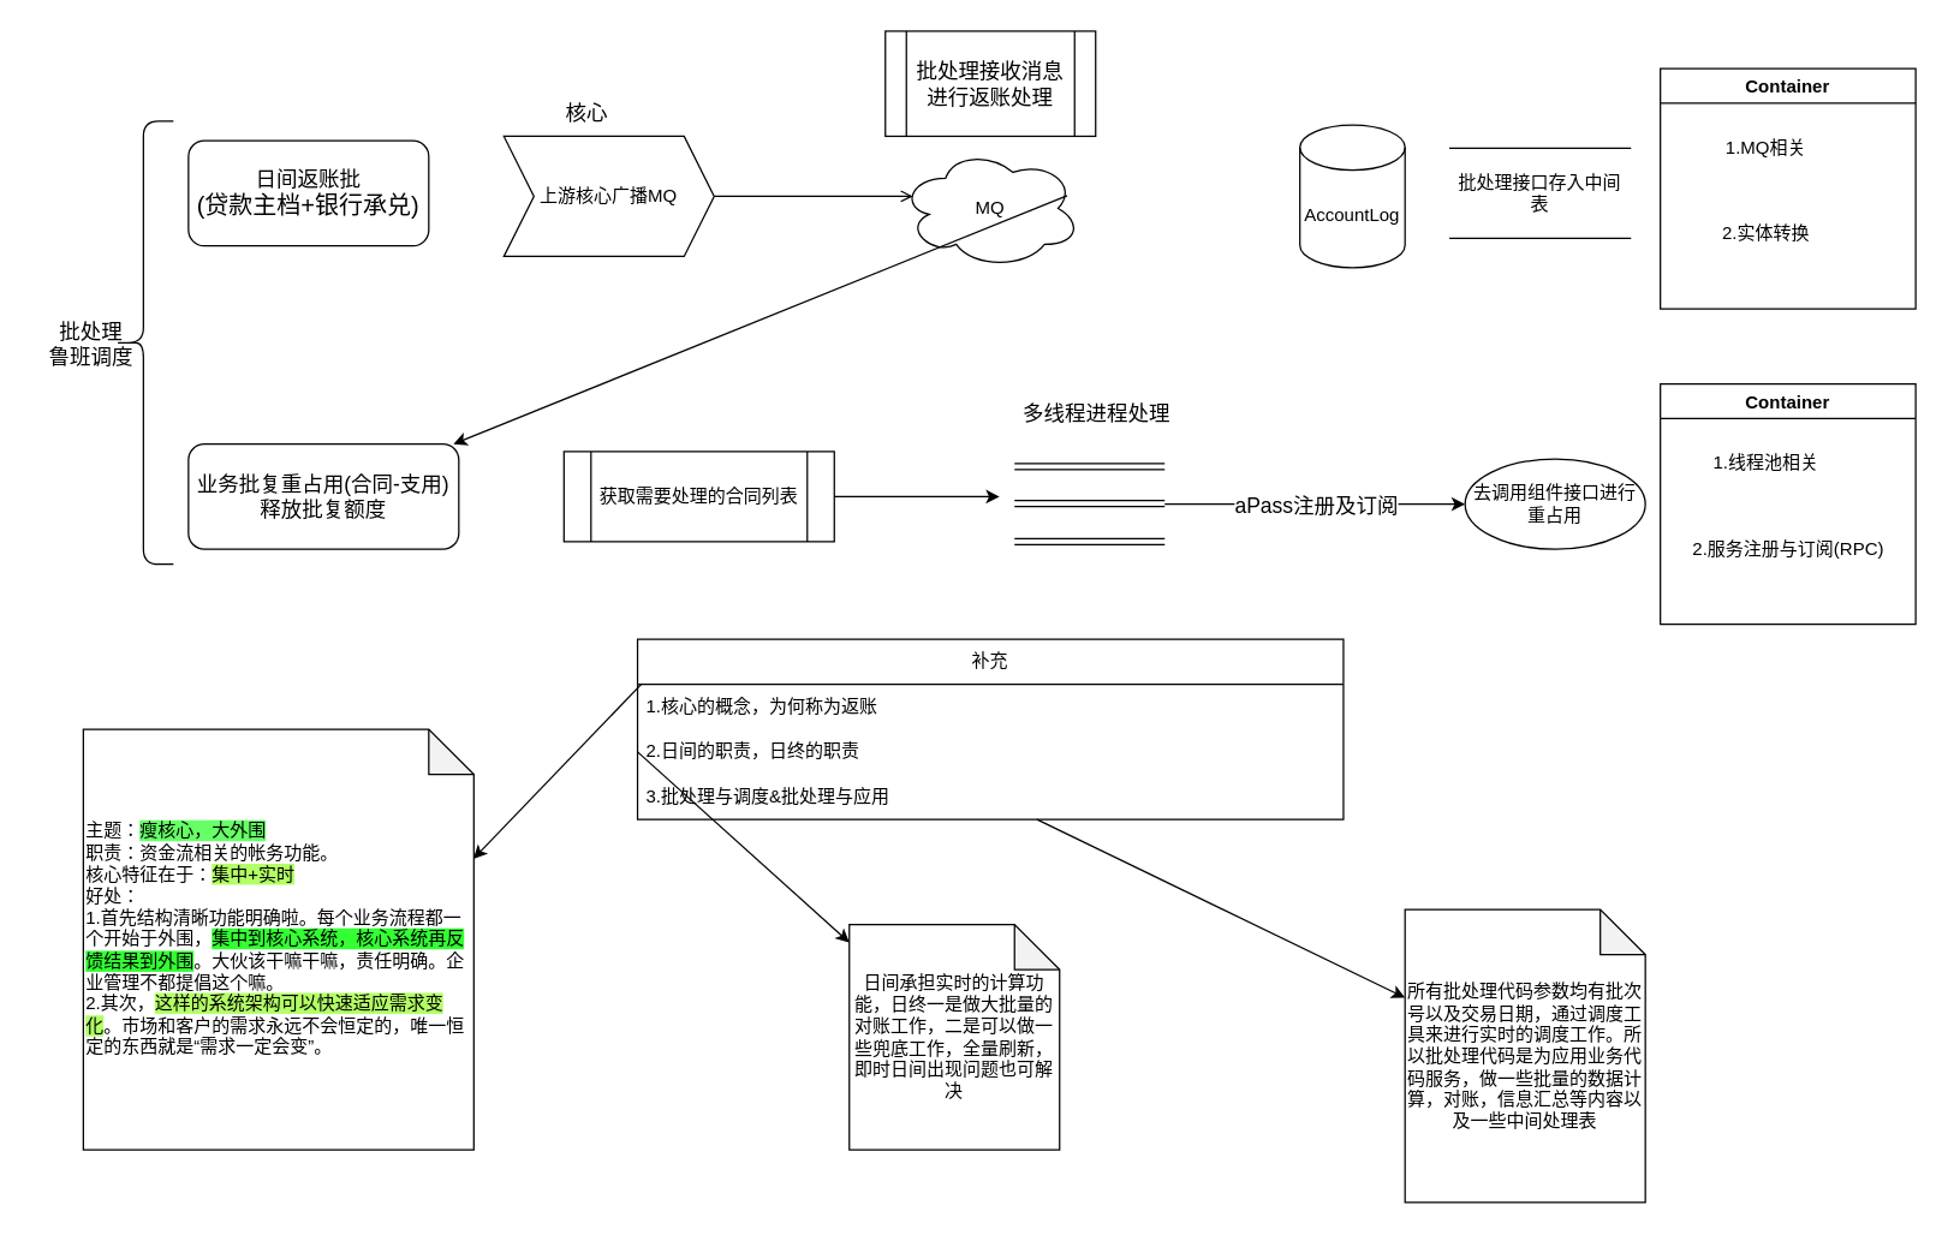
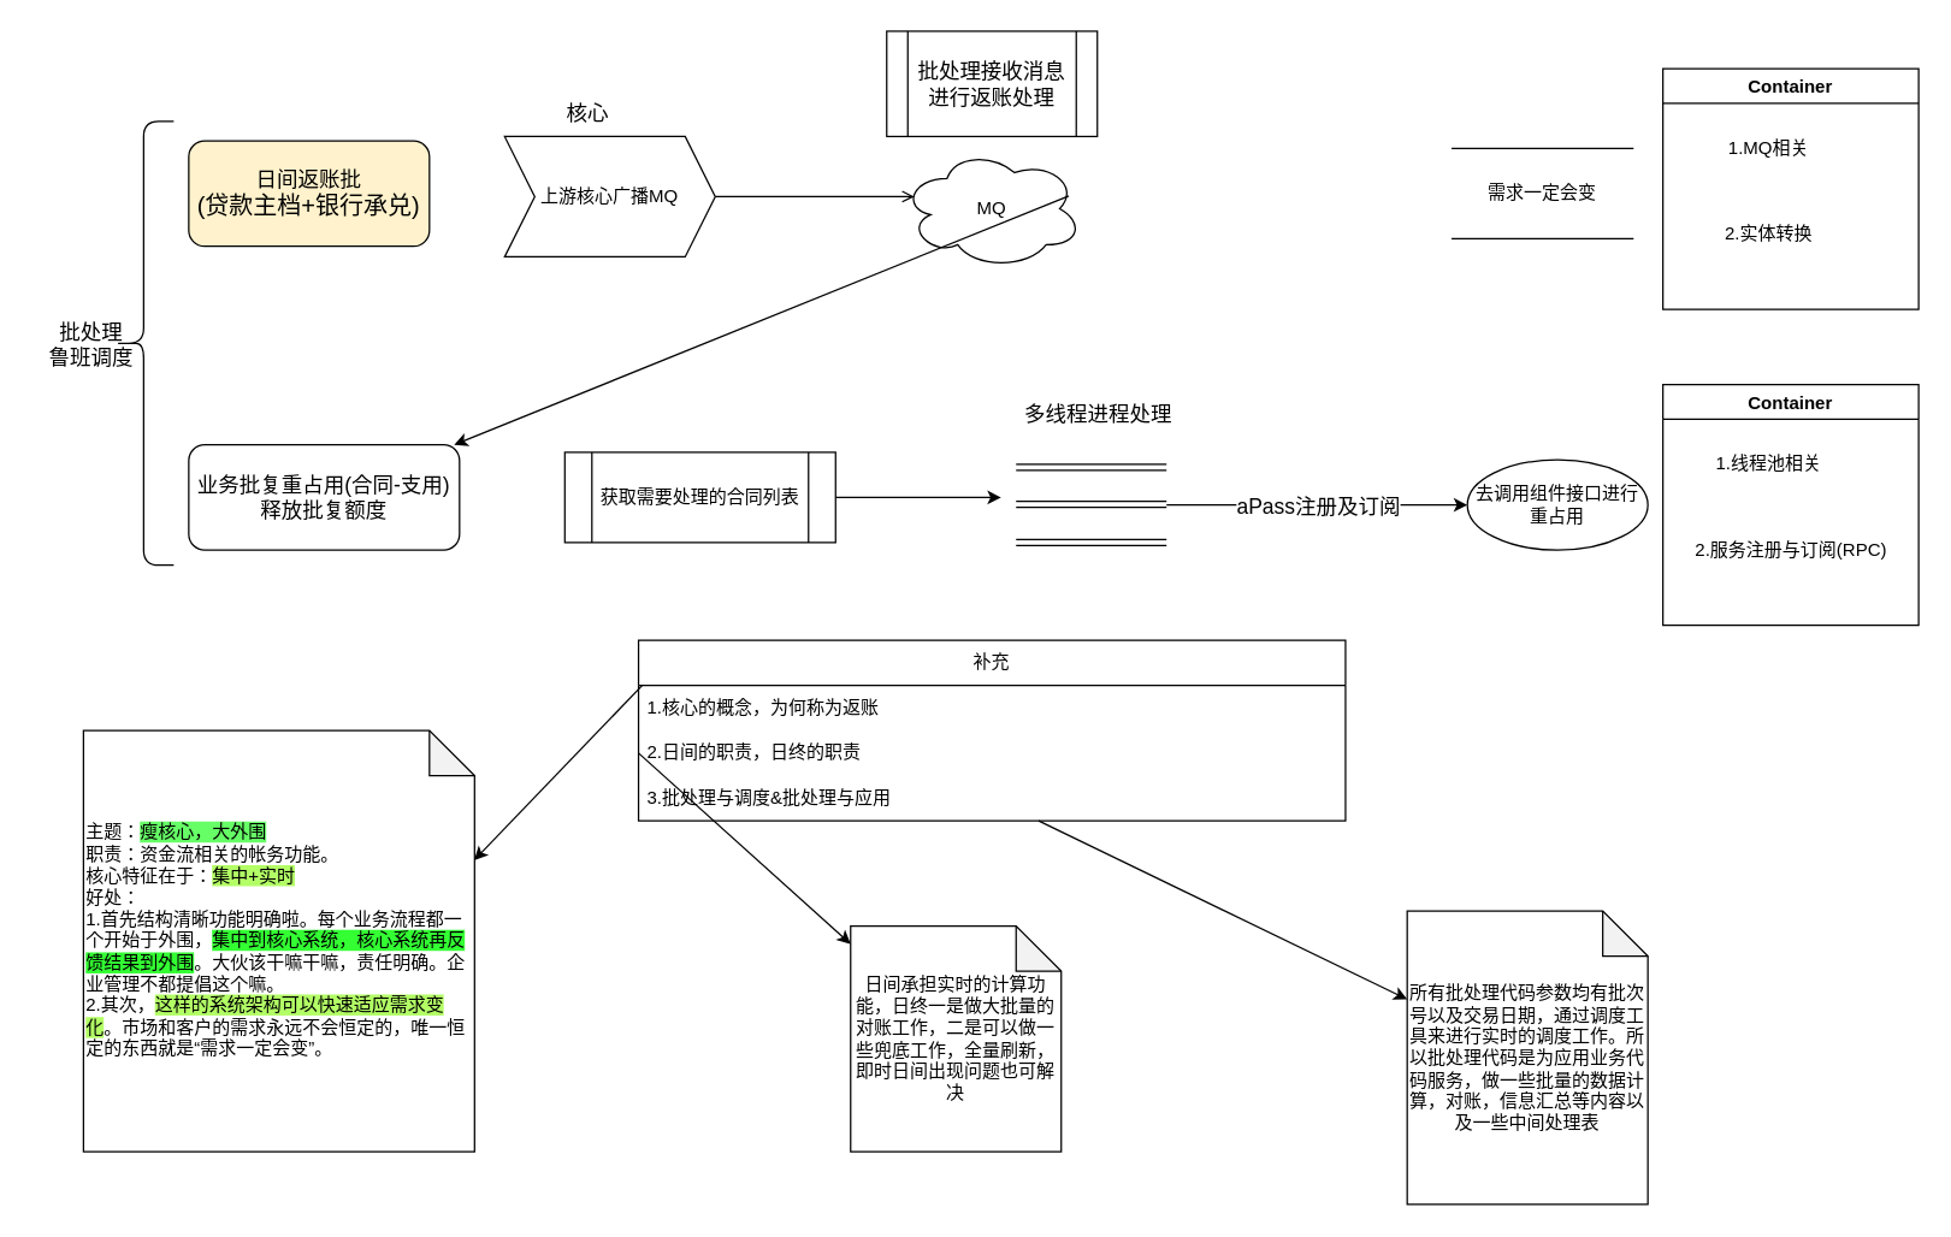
- <mxCell id="3" value="&lt;font style=&quot;font-size: 14px;&quot;&gt;日间返账批&lt;/font&gt;&lt;div&gt;&lt;font size=&quot;3&quot;&gt;(贷款主档+银行承兑)&lt;/font&gt;&lt;/div&gt;" style="rounded=1;whiteSpace=wrap;html=1;" parent="1" vertex="1"><mxGeometry x="125" y="93" width="160" height="70" as="geometry" /></mxCell>
+ <mxCell id="3" value="&lt;font style=&quot;font-size: 14px;&quot;&gt;日间返账批&lt;/font&gt;&lt;div&gt;&lt;font size=&quot;3&quot;&gt;(贷款主档+银行承兑)&lt;/font&gt;&lt;/div&gt;" style="rounded=1;whiteSpace=wrap;html=1;fillColor=#fff2cc;" parent="1" vertex="1"><mxGeometry x="125" y="93" width="160" height="70" as="geometry" /></mxCell>
- <mxCell id="14" value="批处理接口存入中间表" style="shape=partialRectangle;whiteSpace=wrap;html=1;left=0;right=0;fillColor=none;" parent="1" vertex="1"><mxGeometry x="965" y="98" width="120" height="60" as="geometry" /></mxCell>
+ <mxCell id="14" value="需求一定会变" style="shape=partialRectangle;whiteSpace=wrap;html=1;left=0;right=0;fillColor=none;" parent="1" vertex="1"><mxGeometry x="965" y="98" width="120" height="60" as="geometry" /></mxCell>
- <mxCell id="4" value="AccountLog" style="shape=cylinder3;whiteSpace=wrap;html=1;boundedLbl=1;backgroundOutline=1;size=15;" parent="1" vertex="1"><mxGeometry x="865" y="82.5" width="70" height="95" as="geometry" /></mxCell>
